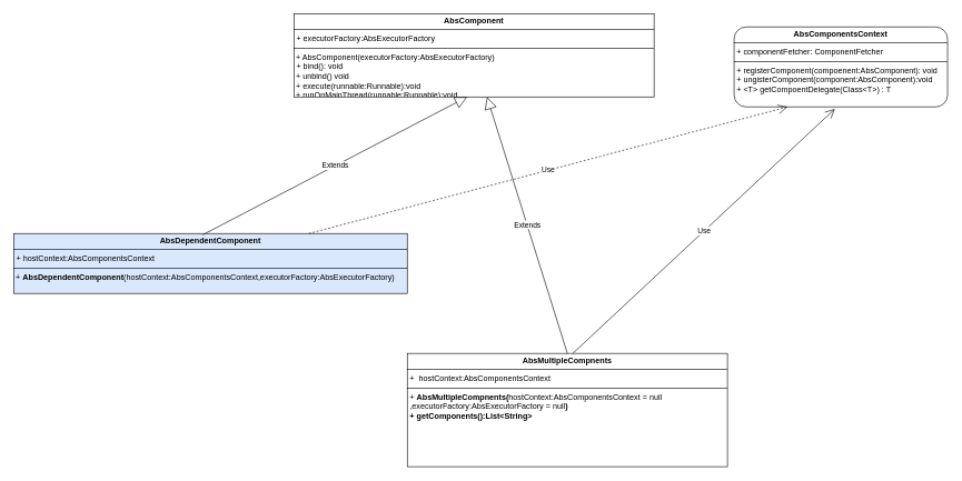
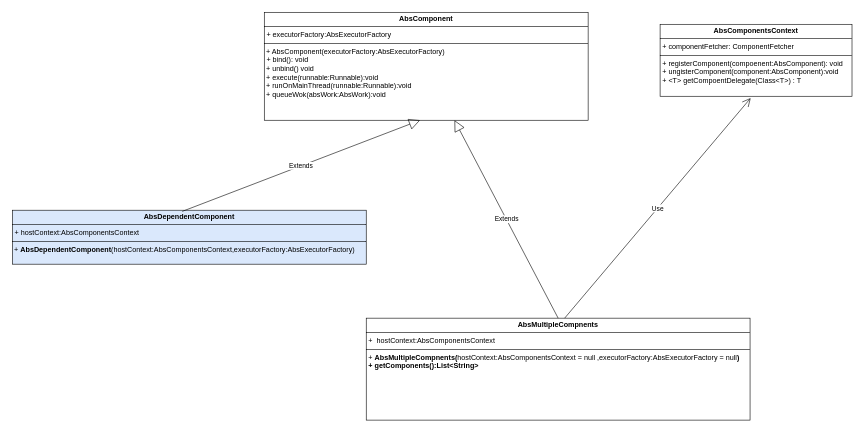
- <mxCell id="2" value="&lt;p style=&quot;margin:0px;margin-top:4px;text-align:center;&quot;&gt;&lt;span style=&quot;font-weight: 700;&quot;&gt;AbsComponent&lt;/span&gt;&lt;br&gt;&lt;/p&gt;&lt;hr size=&quot;1&quot; style=&quot;border-style:solid;&quot;&gt;&lt;p style=&quot;margin:0px;margin-left:4px;&quot;&gt;&lt;span style=&quot;background-color: initial;&quot;&gt;+ executorFactory:&lt;/span&gt;&lt;span style=&quot;background-color: initial;&quot;&gt;AbsExecutorFactory&lt;/span&gt;&lt;br&gt;&lt;/p&gt;&lt;hr size=&quot;1&quot; style=&quot;border-style:solid;&quot;&gt;&lt;div&gt;&amp;nbsp;+ AbsComponent(executorFactory:AbsExecutorFactory)&lt;/div&gt;&lt;p style=&quot;margin:0px;margin-left:4px;&quot;&gt;+ bind(): void&lt;/p&gt;&lt;div&gt;&amp;nbsp;+ unbind() void&lt;/div&gt;&lt;div&gt;&amp;nbsp;+ execute(runnable:Runnable):void&lt;/div&gt;&lt;div&gt;&amp;nbsp;+ runOnMainThread(runnable:Runnable):void&lt;/div&gt;&lt;div&gt;&amp;nbsp;+ queueWok(absWork:AbsWork):void&lt;/div&gt;&lt;div&gt;&lt;br&gt;&lt;br&gt;&lt;/div&gt;" style="verticalAlign=top;align=left;overflow=fill;html=1;whiteSpace=wrap;" vertex="1" parent="1"><mxGeometry x="440" y="20" width="540" height="125" as="geometry" /></mxCell>
+ <mxCell id="2" value="&lt;p style=&quot;margin:0px;margin-top:4px;text-align:center;&quot;&gt;&lt;span style=&quot;font-weight: 700;&quot;&gt;AbsComponent&lt;/span&gt;&lt;br&gt;&lt;/p&gt;&lt;hr size=&quot;1&quot; style=&quot;border-style:solid;&quot;&gt;&lt;p style=&quot;margin:0px;margin-left:4px;&quot;&gt;&lt;span style=&quot;background-color: initial;&quot;&gt;+ executorFactory:&lt;/span&gt;&lt;span style=&quot;background-color: initial;&quot;&gt;AbsExecutorFactory&lt;/span&gt;&lt;br&gt;&lt;/p&gt;&lt;hr size=&quot;1&quot; style=&quot;border-style:solid;&quot;&gt;&lt;div&gt;&amp;nbsp;+ AbsComponent(executorFactory:AbsExecutorFactory)&lt;/div&gt;&lt;p style=&quot;margin:0px;margin-left:4px;&quot;&gt;+ bind(): void&lt;/p&gt;&lt;div&gt;&amp;nbsp;+ unbind() void&lt;/div&gt;&lt;div&gt;&amp;nbsp;+ execute(runnable:Runnable):void&lt;/div&gt;&lt;div&gt;&amp;nbsp;+ runOnMainThread(runnable:Runnable):void&lt;/div&gt;&lt;div&gt;&amp;nbsp;+ queueWok(absWork:AbsWork):void&lt;/div&gt;&lt;div&gt;&lt;br&gt;&lt;br&gt;&lt;/div&gt;" style="verticalAlign=top;align=left;overflow=fill;html=1;whiteSpace=wrap;" vertex="1" parent="1"><mxGeometry x="440" y="20" width="540" height="180" as="geometry" /></mxCell>
- <mxCell id="5" value="&lt;p style=&quot;margin:0px;margin-top:4px;text-align:center;&quot;&gt;&lt;b&gt;AbsComponentsContext&lt;/b&gt;&lt;/p&gt;&lt;hr size=&quot;1&quot; style=&quot;border-style:solid;&quot;&gt;&lt;p style=&quot;margin:0px;margin-left:4px;&quot;&gt;+ componentFetcher: ComponentFetcher&lt;/p&gt;&lt;hr size=&quot;1&quot; style=&quot;border-style:solid;&quot;&gt;&lt;p style=&quot;margin:0px;margin-left:4px;&quot;&gt;+ registerComponent(compoenent:AbsComponent): void&lt;/p&gt;&lt;p style=&quot;margin:0px;margin-left:4px;&quot;&gt;+ ungisterComponent(component:AbsComponent):void&lt;/p&gt;&lt;p style=&quot;margin:0px;margin-left:4px;&quot;&gt;+ &amp;lt;T&amp;gt; getCompoentDelegate(Class&amp;lt;T&amp;gt;) : T&lt;/p&gt;" style="verticalAlign=top;align=left;overflow=fill;html=1;whiteSpace=wrap;rounded=1;" vertex="1" parent="1"><mxGeometry x="1100" y="40" width="320" height="120" as="geometry" /></mxCell>
+ <mxCell id="5" value="&lt;p style=&quot;margin:0px;margin-top:4px;text-align:center;&quot;&gt;&lt;b&gt;AbsComponentsContext&lt;/b&gt;&lt;/p&gt;&lt;hr size=&quot;1&quot; style=&quot;border-style:solid;&quot;&gt;&lt;p style=&quot;margin:0px;margin-left:4px;&quot;&gt;+ componentFetcher: ComponentFetcher&lt;/p&gt;&lt;hr size=&quot;1&quot; style=&quot;border-style:solid;&quot;&gt;&lt;p style=&quot;margin:0px;margin-left:4px;&quot;&gt;+ registerComponent(compoenent:AbsComponent): void&lt;/p&gt;&lt;p style=&quot;margin:0px;margin-left:4px;&quot;&gt;+ ungisterComponent(component:AbsComponent):void&lt;/p&gt;&lt;p style=&quot;margin:0px;margin-left:4px;&quot;&gt;+ &amp;lt;T&amp;gt; getCompoentDelegate(Class&amp;lt;T&amp;gt;) : T&lt;/p&gt;" style="verticalAlign=top;align=left;overflow=fill;html=1;whiteSpace=wrap;" vertex="1" parent="1"><mxGeometry x="1100" y="40" width="320" height="120" as="geometry" /></mxCell>
- <mxCell id="9" value="Use" style="endArrow=open;endSize=12;dashed=1;html=1;rounded=0;entryX=0.25;entryY=1;entryDx=0;entryDy=0;exitX=0.75;exitY=0;exitDx=0;exitDy=0;" edge="1" parent="1" source="3" target="5"><mxGeometry width="160" relative="1" as="geometry"><mxPoint x="640" y="450" as="sourcePoint" /><mxPoint x="800" y="450" as="targetPoint" /></mxGeometry></mxCell>
- <mxCell id="6" value="&lt;p style=&quot;margin:0px;margin-top:4px;text-align:center;&quot;&gt;&lt;b&gt;AbsMultipleCompnents&lt;/b&gt;&lt;/p&gt;&lt;hr size=&quot;1&quot; style=&quot;border-style:solid;&quot;&gt;&lt;p style=&quot;margin:0px;margin-left:4px;&quot;&gt;+&amp;nbsp;&lt;span style=&quot;background-color: initial; text-wrap: nowrap;&quot;&gt;&amp;nbsp;hostContext:&lt;/span&gt;&lt;span style=&quot;background-color: initial;&quot;&gt;AbsComponentsContext&lt;/span&gt;&lt;/p&gt;&lt;hr size=&quot;1&quot; style=&quot;border-style:solid;&quot;&gt;&lt;p style=&quot;margin:0px;margin-left:4px;&quot;&gt;+&amp;nbsp;&lt;b style=&quot;background-color: initial; text-align: center;&quot;&gt;AbsMultipleCompnents(&lt;/b&gt;&lt;span style=&quot;background-color: initial;&quot;&gt;hostContext:AbsComponentsContext = null ,executorFactory:AbsExecutorFactory = null&lt;/span&gt;&lt;b style=&quot;background-color: initial; text-align: center;&quot;&gt;)&lt;/b&gt;&lt;/p&gt;&lt;p style=&quot;margin:0px;margin-left:4px;&quot;&gt;&lt;b style=&quot;background-color: initial; text-align: center;&quot;&gt;+ getComponents():List&amp;lt;String&amp;gt;&lt;/b&gt;&lt;/p&gt;" style="verticalAlign=top;align=left;overflow=fill;html=1;whiteSpace=wrap;" vertex="1" parent="1"><mxGeometry x="610" y="530" width="480" height="170" as="geometry" /></mxCell>
+ <mxCell id="6" value="&lt;p style=&quot;margin:0px;margin-top:4px;text-align:center;&quot;&gt;&lt;b&gt;AbsMultipleCompnents&lt;/b&gt;&lt;/p&gt;&lt;hr size=&quot;1&quot; style=&quot;border-style:solid;&quot;&gt;&lt;p style=&quot;margin:0px;margin-left:4px;&quot;&gt;+&amp;nbsp;&lt;span style=&quot;background-color: initial; text-wrap: nowrap;&quot;&gt;&amp;nbsp;hostContext:&lt;/span&gt;&lt;span style=&quot;background-color: initial;&quot;&gt;AbsComponentsContext&lt;/span&gt;&lt;/p&gt;&lt;hr size=&quot;1&quot; style=&quot;border-style:solid;&quot;&gt;&lt;p style=&quot;margin:0px;margin-left:4px;&quot;&gt;+&amp;nbsp;&lt;b style=&quot;background-color: initial; text-align: center;&quot;&gt;AbsMultipleCompnents(&lt;/b&gt;&lt;span style=&quot;background-color: initial;&quot;&gt;hostContext:AbsComponentsContext = null ,executorFactory:AbsExecutorFactory = null&lt;/span&gt;&lt;b style=&quot;background-color: initial; text-align: center;&quot;&gt;)&lt;/b&gt;&lt;/p&gt;&lt;p style=&quot;margin:0px;margin-left:4px;&quot;&gt;&lt;b style=&quot;background-color: initial; text-align: center;&quot;&gt;+ getComponents():List&amp;lt;String&amp;gt;&lt;/b&gt;&lt;/p&gt;" style="verticalAlign=top;align=left;overflow=fill;html=1;whiteSpace=wrap;" vertex="1" parent="1"><mxGeometry x="610" y="530" width="640" height="170" as="geometry" /></mxCell>
